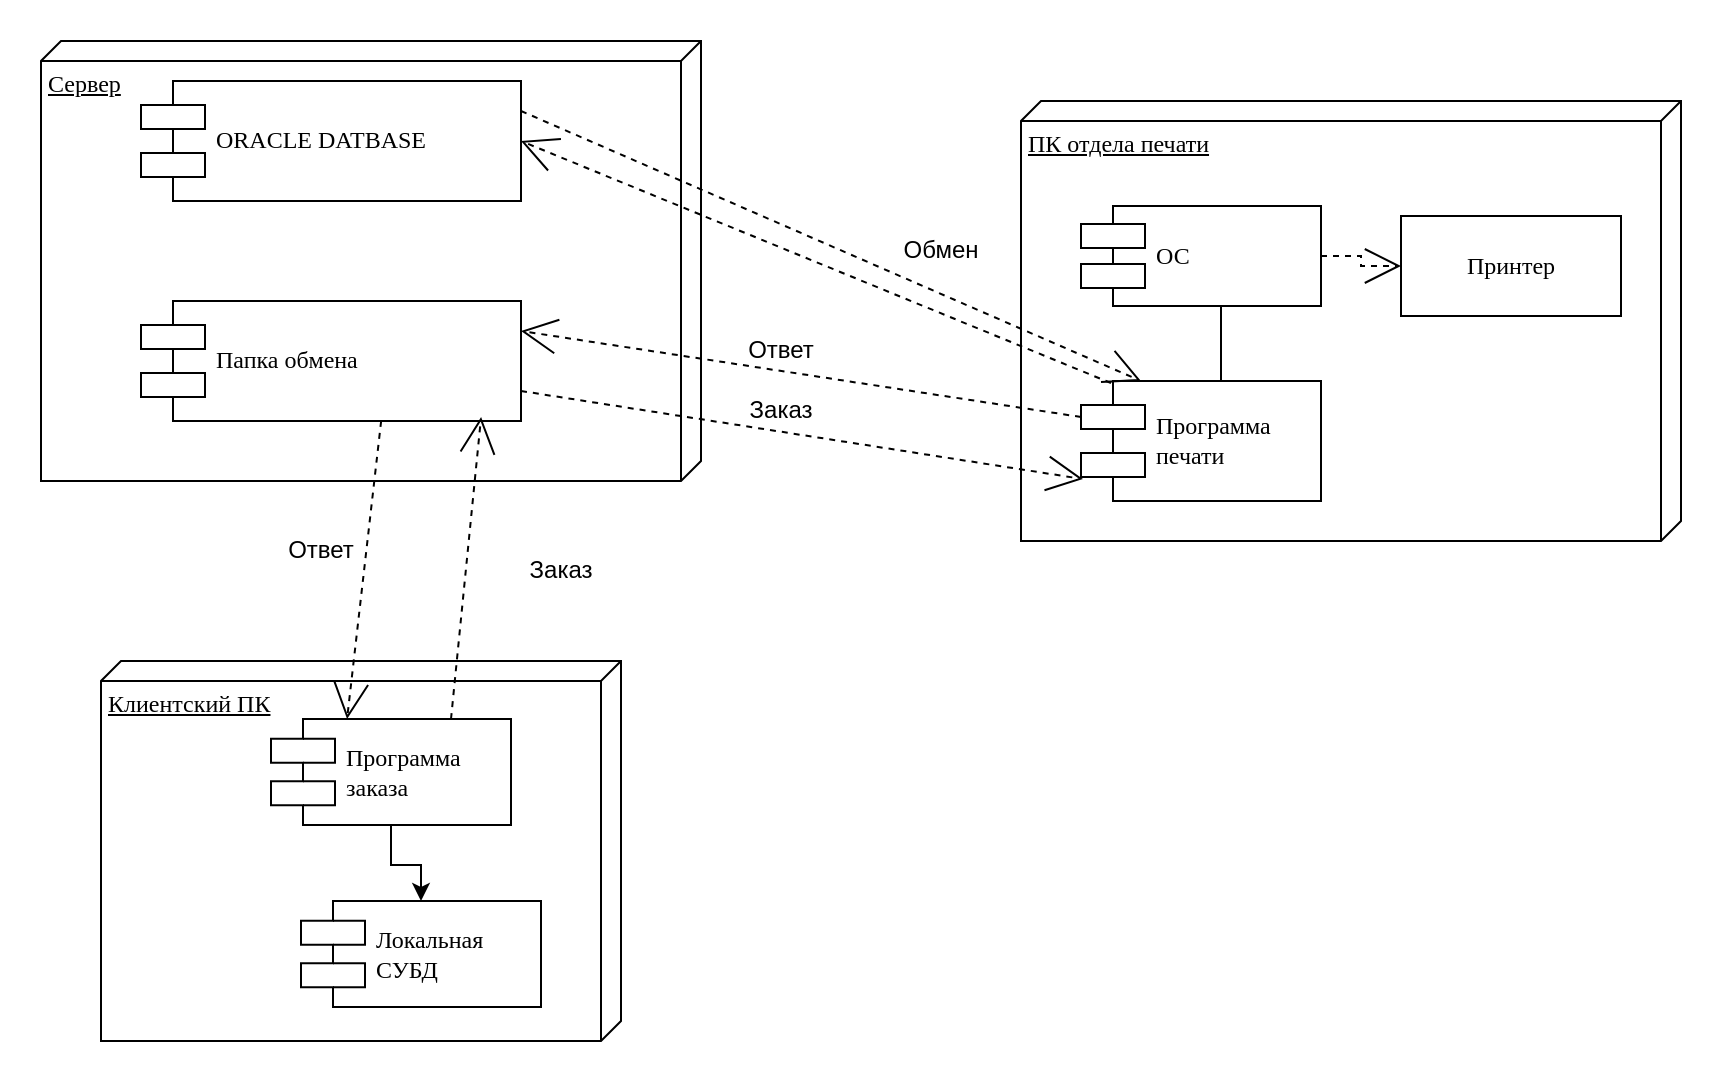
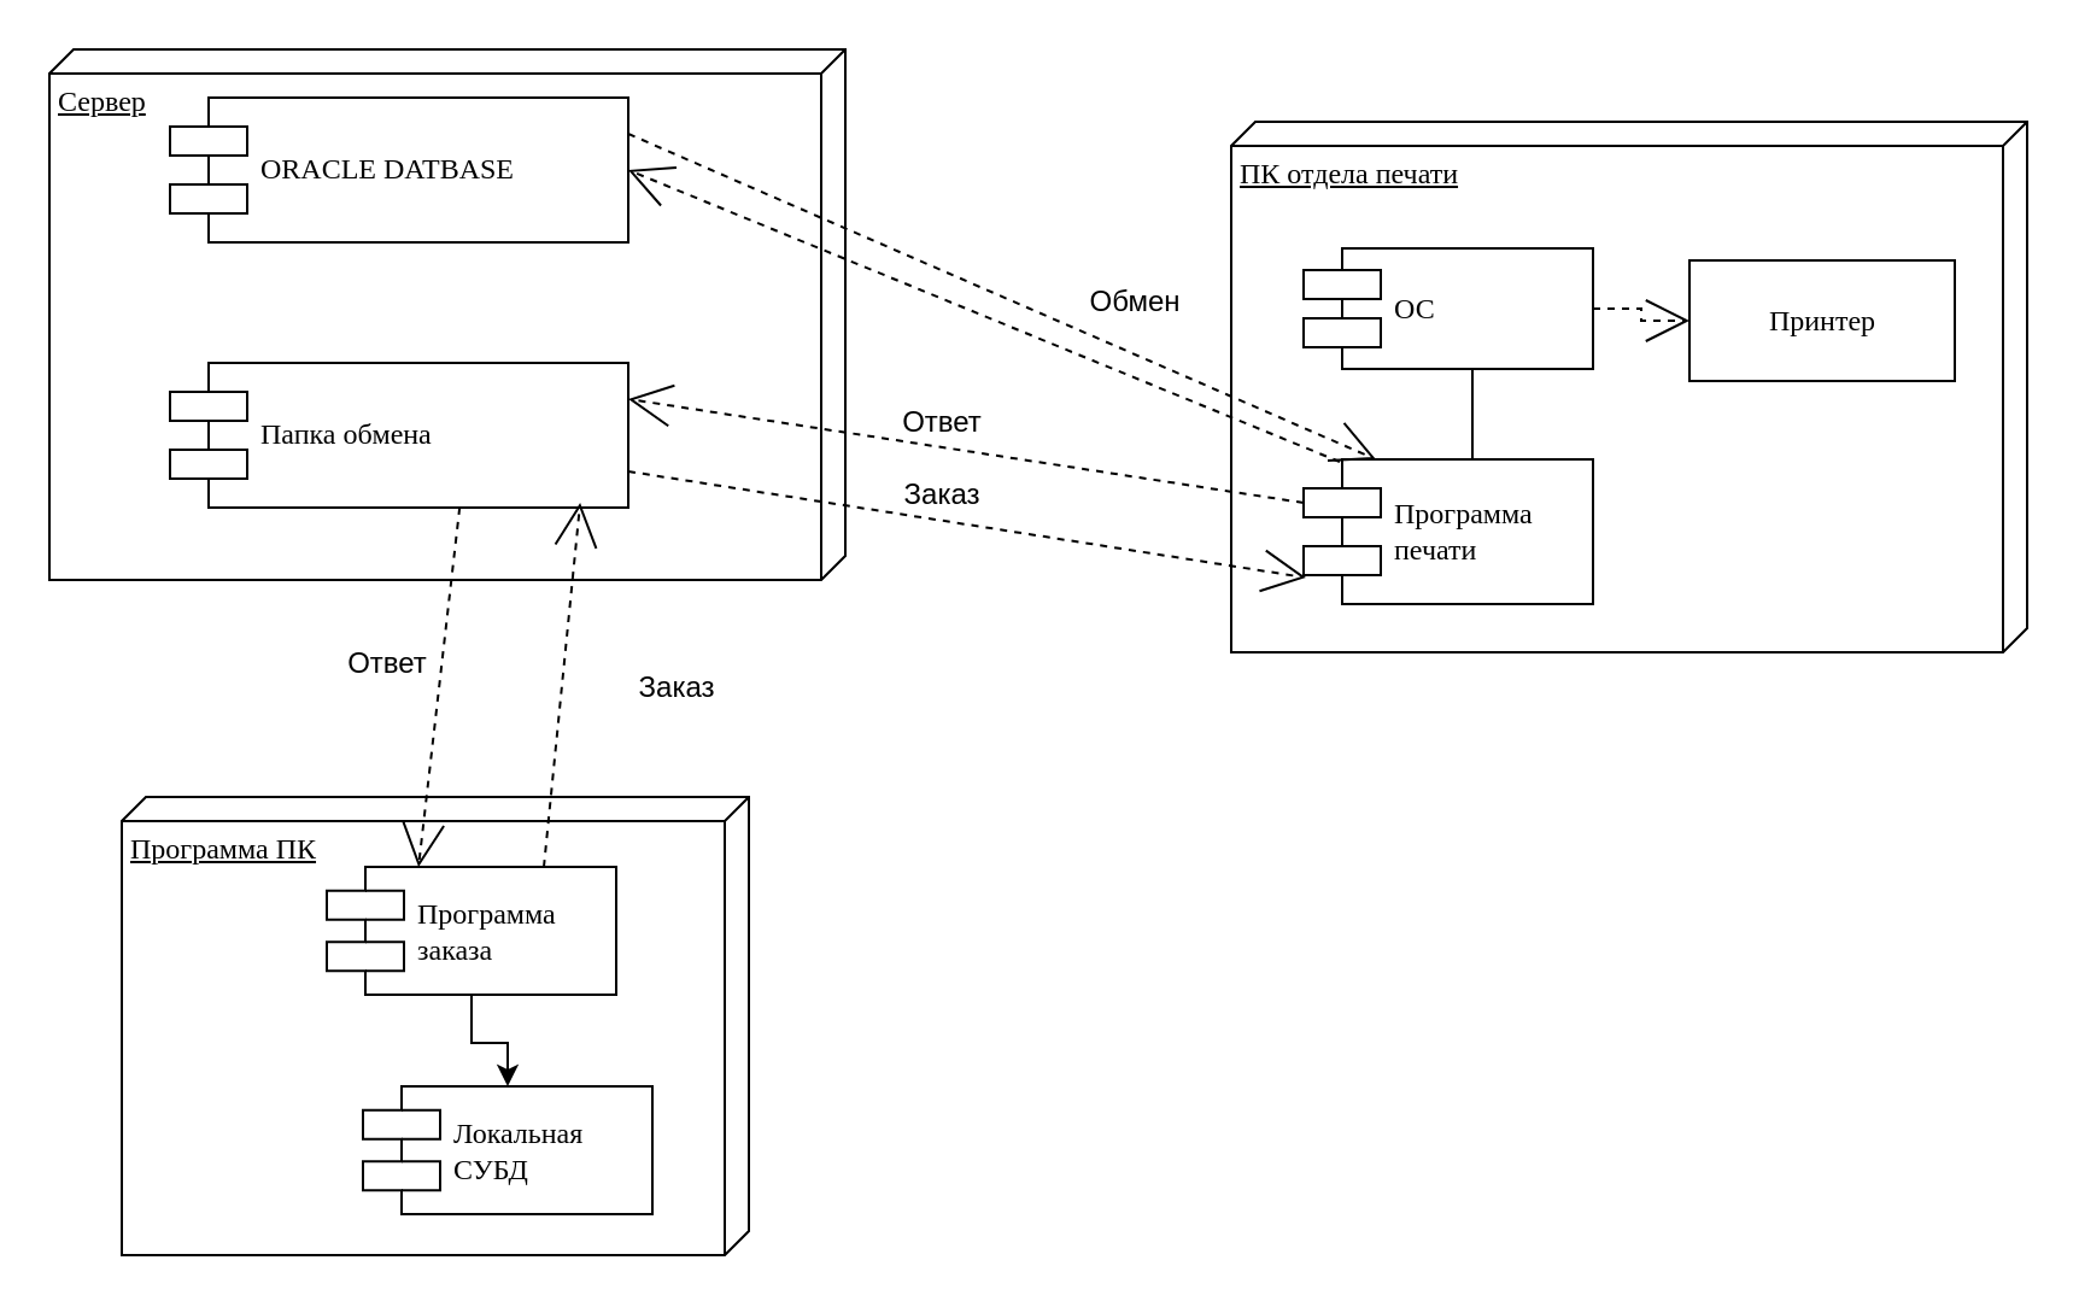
- <mxCell id="14" value="Клиентский ПК" style="verticalAlign=top;align=left;spacingTop=8;spacingLeft=2;spacingRight=12;shape=cube;size=10;direction=south;fontStyle=4;html=1;rounded=0;shadow=0;comic=0;labelBackgroundColor=none;strokeWidth=1;fontFamily=Verdana;fontSize=12" parent="13" vertex="1"><mxGeometry width="260" height="190" as="geometry" /></mxCell>
+ <mxCell id="14" value="Программа ПК" style="verticalAlign=top;align=left;spacingTop=8;spacingLeft=2;spacingRight=12;shape=cube;size=10;direction=south;fontStyle=4;html=1;rounded=0;shadow=0;comic=0;labelBackgroundColor=none;strokeWidth=1;fontFamily=Verdana;fontSize=12" parent="13" vertex="1"><mxGeometry width="260" height="190" as="geometry" /></mxCell>
